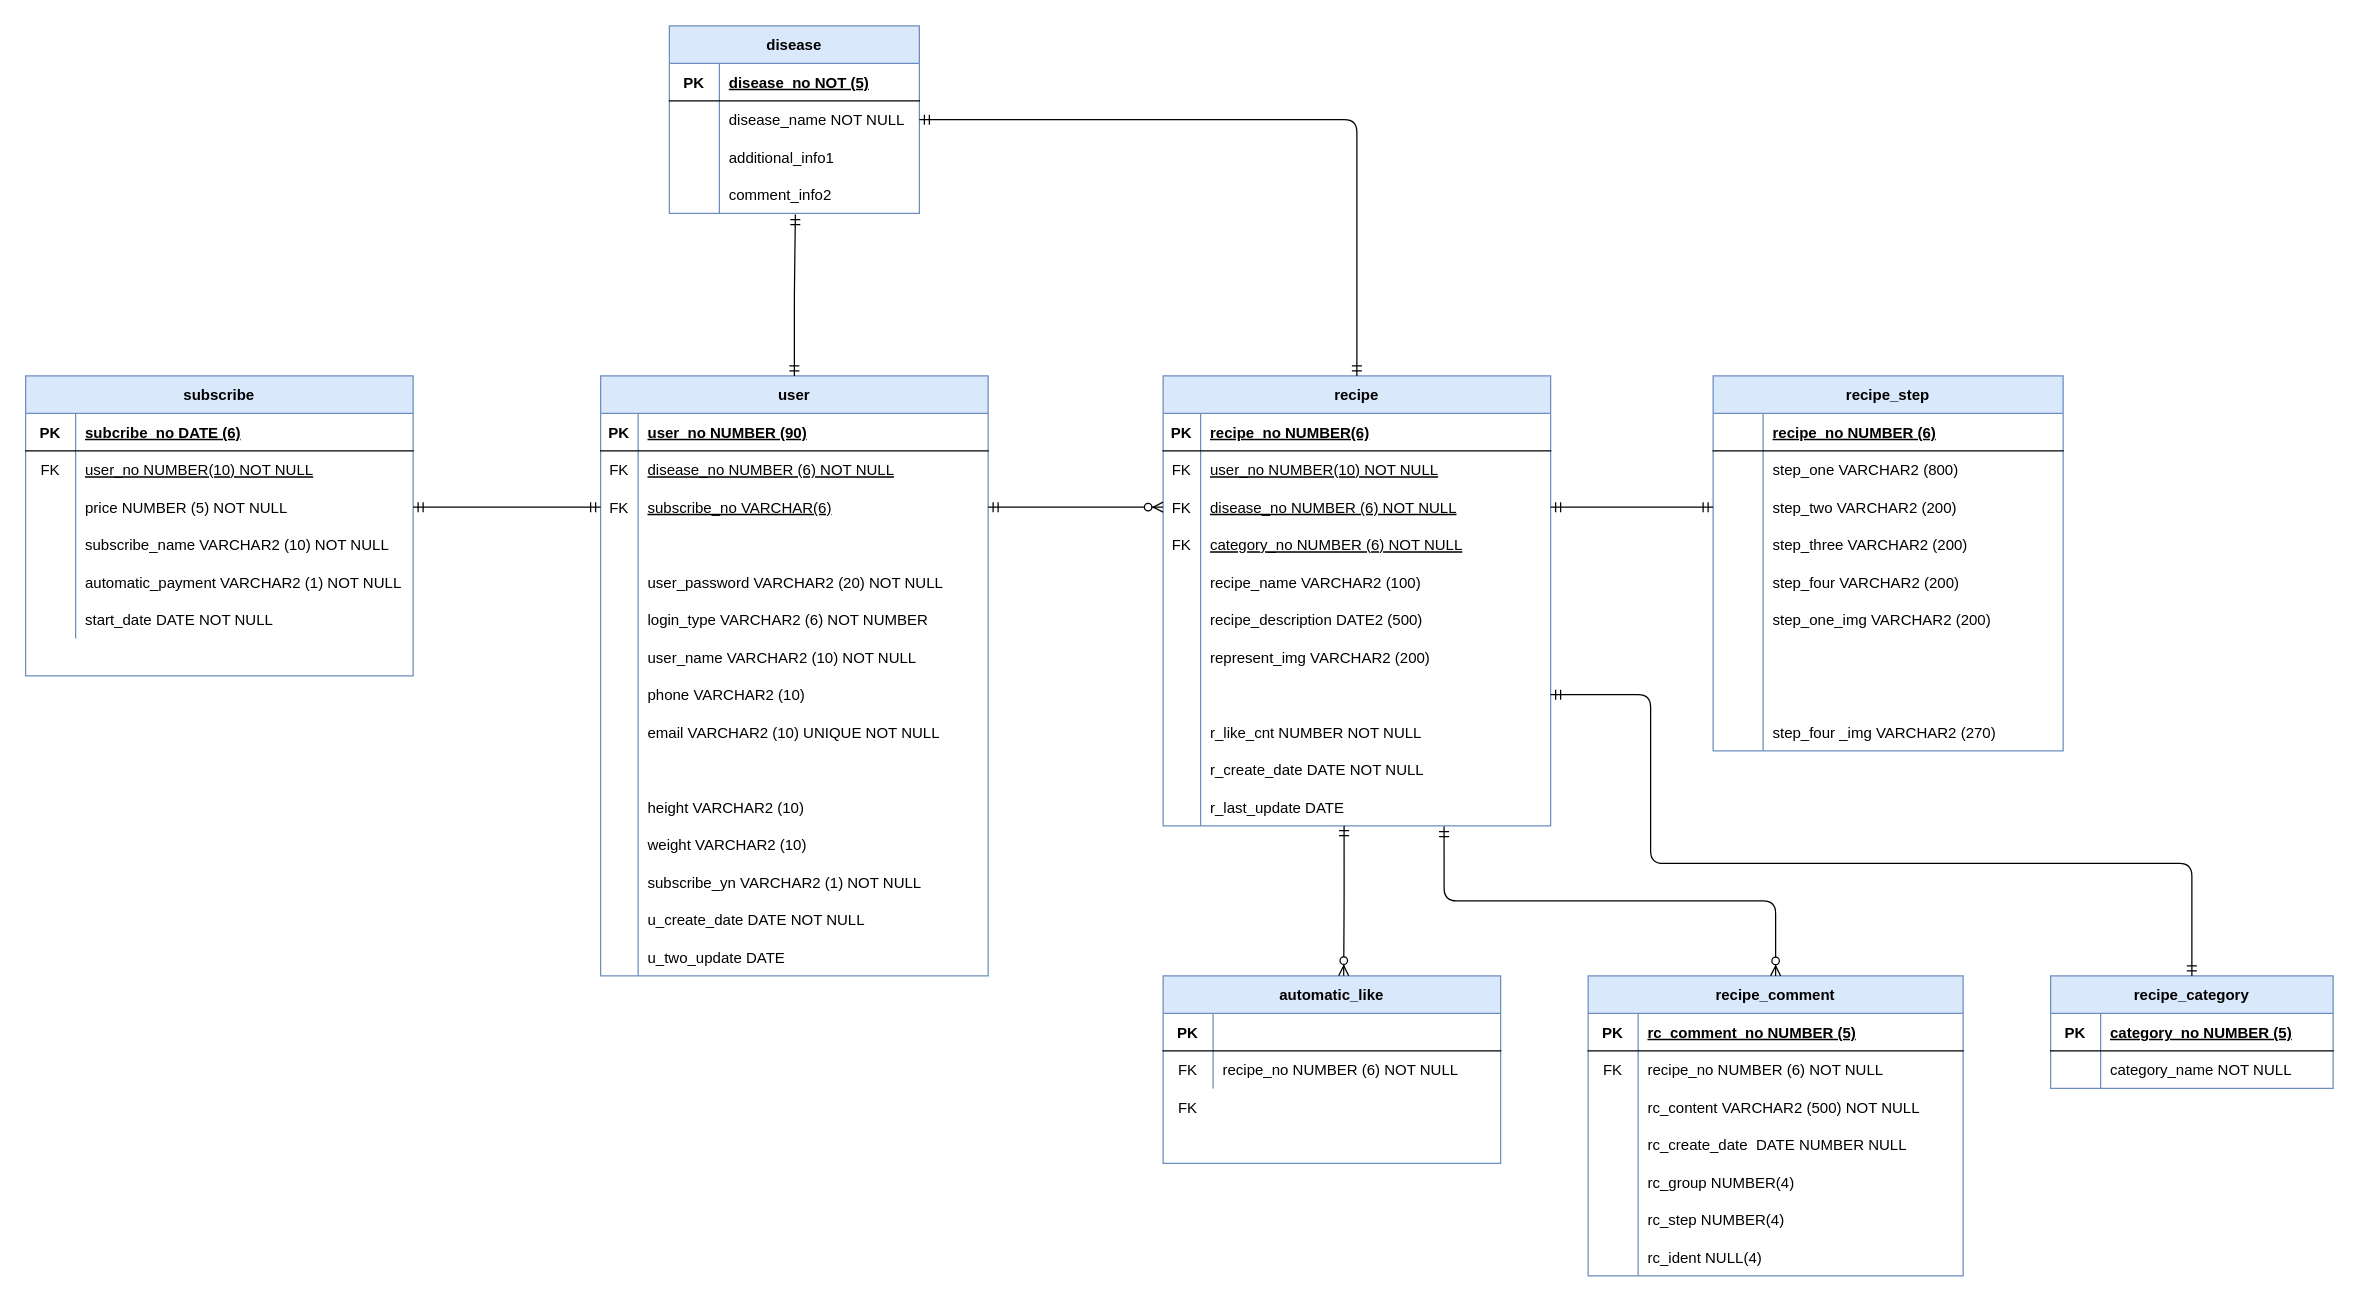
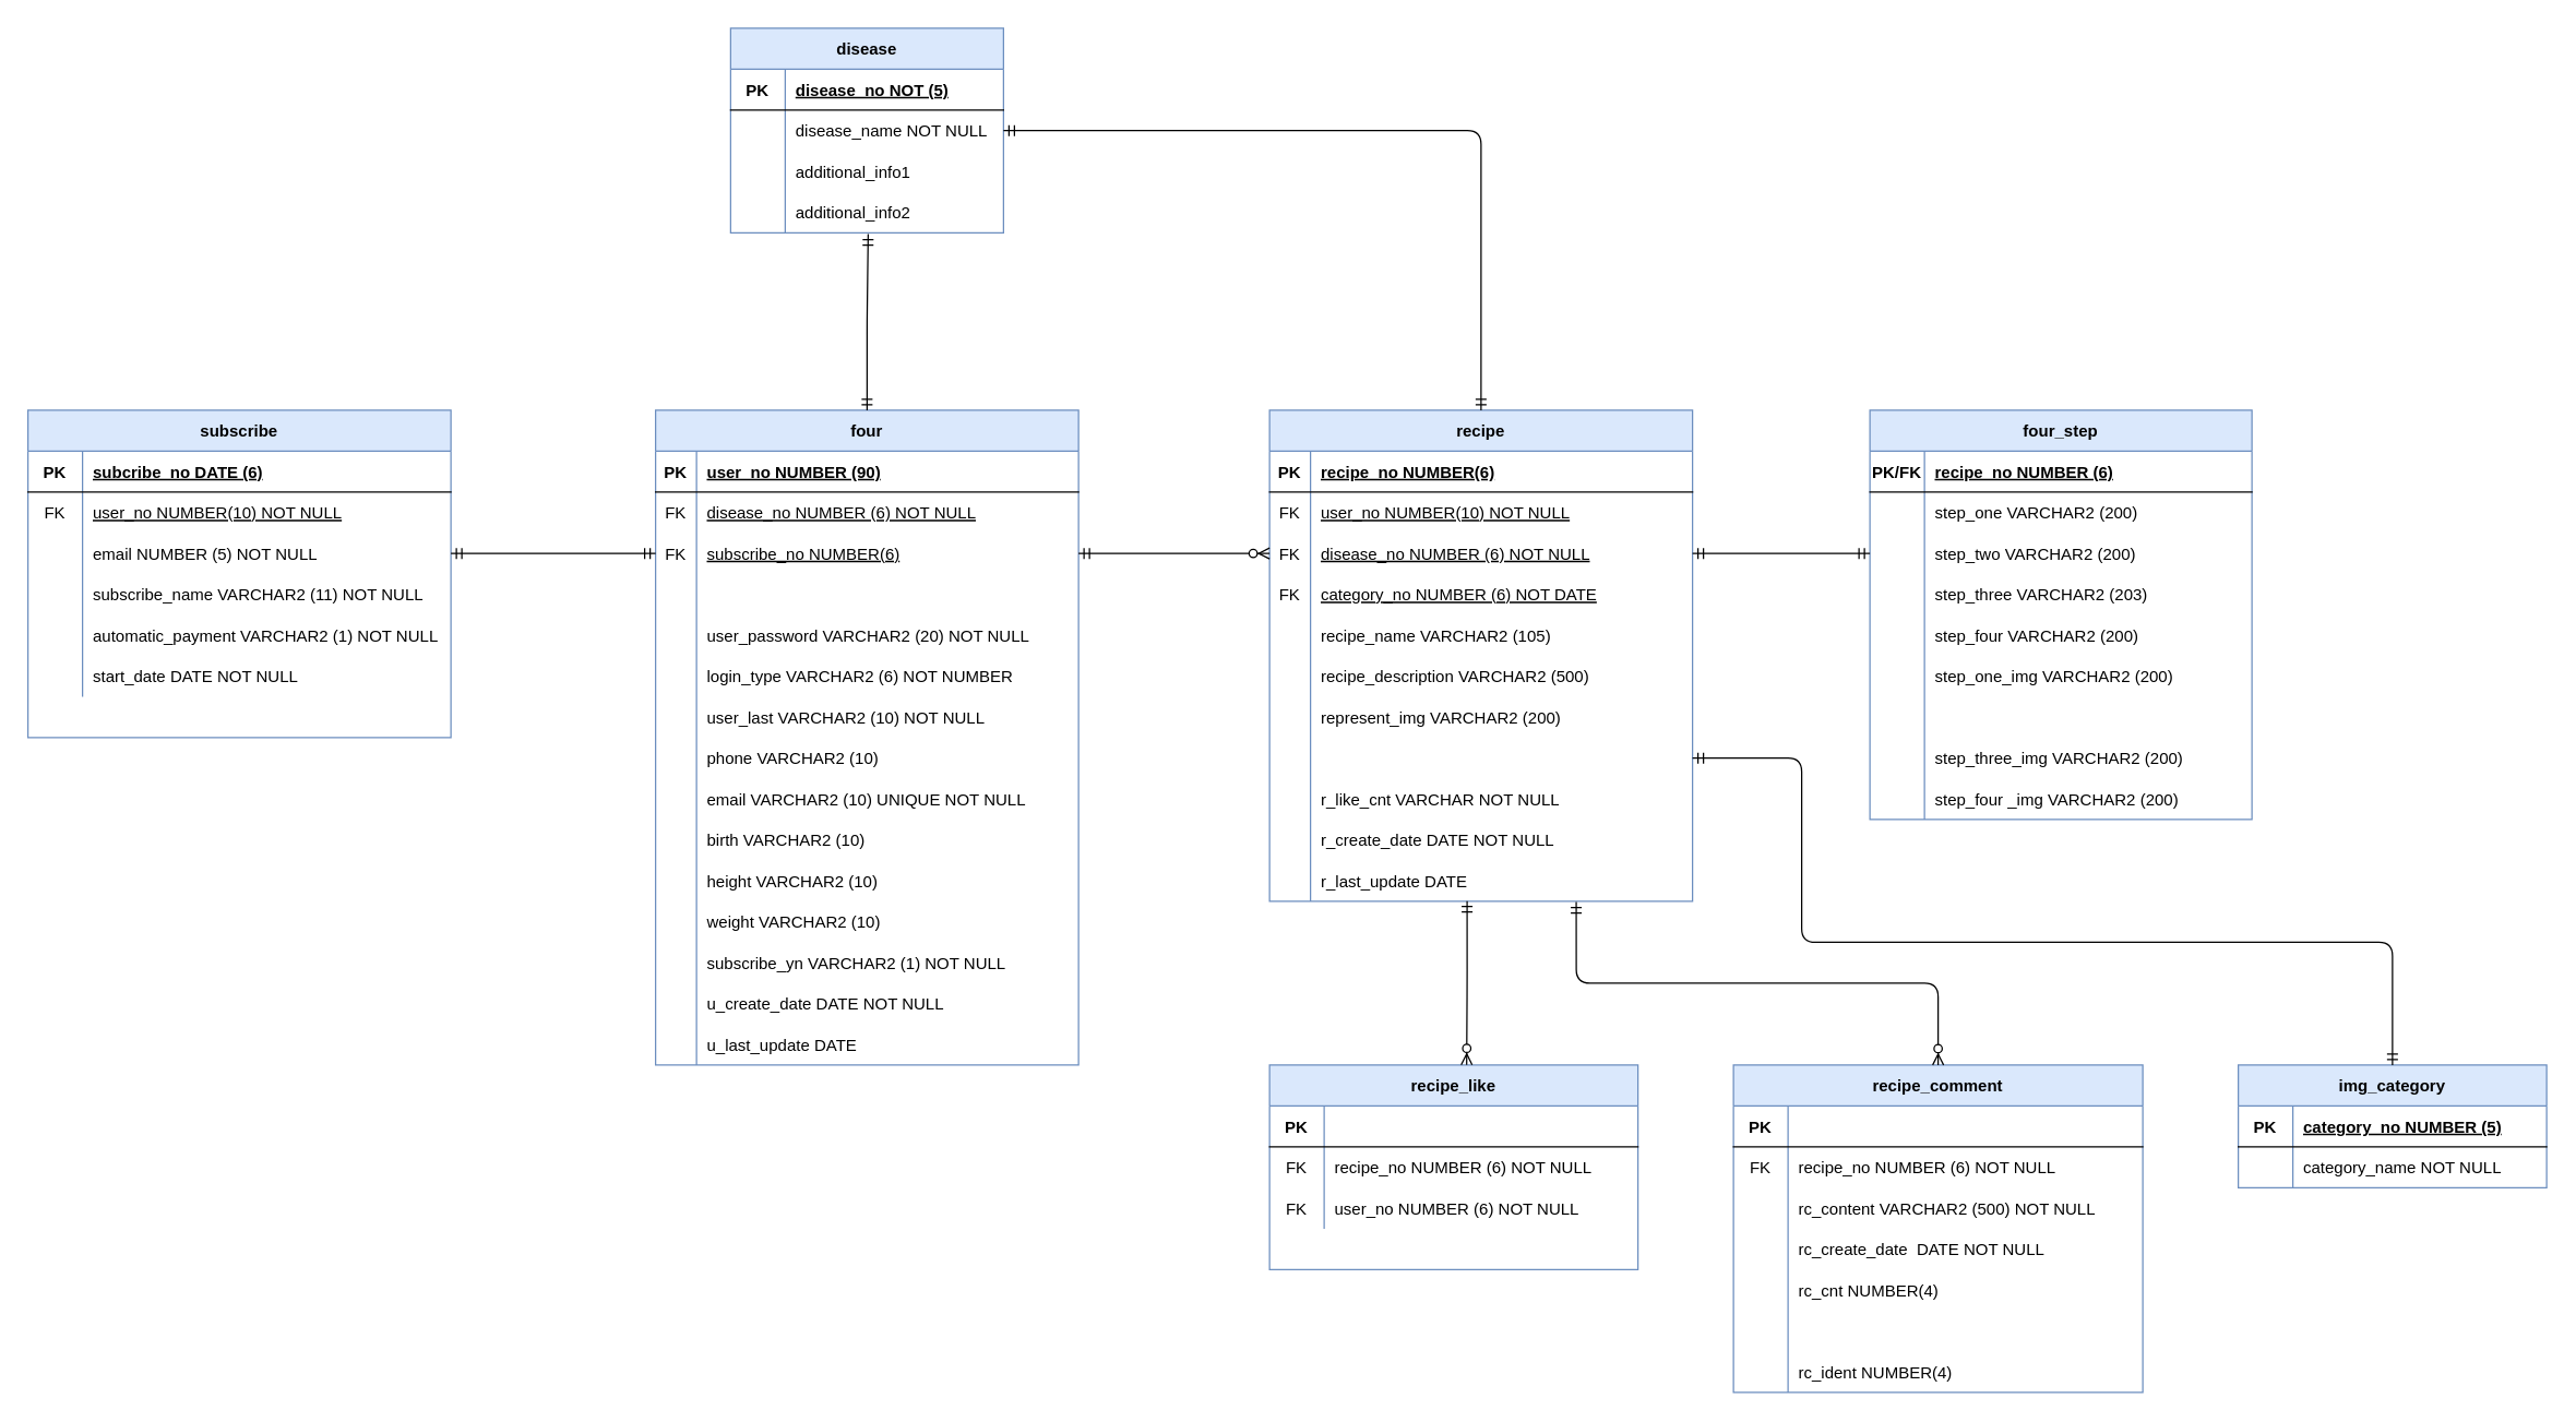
- <mxCell id="119" value="comment_info2" style="shape=partialRectangle;overflow=hidden;connectable=0;fillColor=none;top=0;left=0;bottom=0;right=0;align=left;spacingLeft=6;" parent="117" vertex="1"><mxGeometry x="40" width="160" height="30" as="geometry" /></mxCell>
+ <mxCell id="119" value="additional_info2" style="shape=partialRectangle;overflow=hidden;connectable=0;fillColor=none;top=0;left=0;bottom=0;right=0;align=left;spacingLeft=6;" parent="117" vertex="1"><mxGeometry x="40" width="160" height="30" as="geometry" /></mxCell>
- <mxCell id="2" value="user" style="shape=table;startSize=30;container=1;collapsible=1;childLayout=tableLayout;fixedRows=1;rowLines=0;fontStyle=1;align=center;resizeLast=1;fillColor=#dae8fc;strokeColor=#6c8ebf;" parent="1" vertex="1"><mxGeometry x="480" y="300" width="310" height="480" as="geometry" /></mxCell>
+ <mxCell id="2" value="four" style="shape=table;startSize=30;container=1;collapsible=1;childLayout=tableLayout;fixedRows=1;rowLines=0;fontStyle=1;align=center;resizeLast=1;fillColor=#dae8fc;strokeColor=#6c8ebf;" parent="1" vertex="1"><mxGeometry x="480" y="300" width="310" height="480" as="geometry" /></mxCell>
- <mxCell id="80" value="recipe_step" style="shape=table;startSize=30;container=1;collapsible=1;childLayout=tableLayout;fixedRows=1;rowLines=0;fontStyle=1;align=center;resizeLast=1;fillColor=#dae8fc;strokeColor=#6c8ebf;" parent="1" vertex="1"><mxGeometry x="1370" y="300" width="280" height="300" as="geometry" /></mxCell>
+ <mxCell id="80" value="four_step" style="shape=table;startSize=30;container=1;collapsible=1;childLayout=tableLayout;fixedRows=1;rowLines=0;fontStyle=1;align=center;resizeLast=1;fillColor=#dae8fc;strokeColor=#6c8ebf;" parent="1" vertex="1"><mxGeometry x="1370" y="300" width="280" height="300" as="geometry" /></mxCell>
+ <mxCell id="82" value="PK/FK" style="shape=partialRectangle;overflow=hidden;connectable=0;fillColor=none;top=0;left=0;bottom=0;right=0;fontStyle=1;" parent="81" vertex="1"><mxGeometry width="40" height="30" as="geometry" /></mxCell>
- <mxCell id="86" value="step_one VARCHAR2 (800)" style="shape=partialRectangle;overflow=hidden;connectable=0;fillColor=none;top=0;left=0;bottom=0;right=0;align=left;spacingLeft=6;" parent="84" vertex="1"><mxGeometry x="40" width="240" height="30" as="geometry" /></mxCell>
+ <mxCell id="86" value="step_one VARCHAR2 (200)" style="shape=partialRectangle;overflow=hidden;connectable=0;fillColor=none;top=0;left=0;bottom=0;right=0;align=left;spacingLeft=6;" parent="84" vertex="1"><mxGeometry x="40" width="240" height="30" as="geometry" /></mxCell>
- <mxCell id="129" value="price NUMBER (5) NOT NULL" style="shape=partialRectangle;overflow=hidden;connectable=0;fillColor=none;top=0;left=0;bottom=0;right=0;align=left;spacingLeft=6;" parent="127" vertex="1"><mxGeometry x="40" width="270" height="30" as="geometry" /></mxCell>
+ <mxCell id="129" value="email NUMBER (5) NOT NULL" style="shape=partialRectangle;overflow=hidden;connectable=0;fillColor=none;top=0;left=0;bottom=0;right=0;align=left;spacingLeft=6;" parent="127" vertex="1"><mxGeometry x="40" width="270" height="30" as="geometry" /></mxCell>
- <mxCell id="11" value="subscribe_no VARCHAR(6)" style="shape=partialRectangle;overflow=hidden;connectable=0;fillColor=none;top=0;left=0;bottom=0;right=0;align=left;spacingLeft=6;fontStyle=4" parent="9" vertex="1"><mxGeometry x="30" width="280" height="30" as="geometry" /></mxCell>
+ <mxCell id="11" value="subscribe_no NUMBER(6)" style="shape=partialRectangle;overflow=hidden;connectable=0;fillColor=none;top=0;left=0;bottom=0;right=0;align=left;spacingLeft=6;fontStyle=4" parent="9" vertex="1"><mxGeometry x="30" width="280" height="30" as="geometry" /></mxCell>
- <mxCell id="132" value="subscribe_name VARCHAR2 (10) NOT NULL" style="shape=partialRectangle;overflow=hidden;connectable=0;fillColor=none;top=0;left=0;bottom=0;right=0;align=left;spacingLeft=6;" parent="130" vertex="1"><mxGeometry x="40" width="270" height="30" as="geometry" /></mxCell>
+ <mxCell id="132" value="subscribe_name VARCHAR2 (11) NOT NULL" style="shape=partialRectangle;overflow=hidden;connectable=0;fillColor=none;top=0;left=0;bottom=0;right=0;align=left;spacingLeft=6;" parent="130" vertex="1"><mxGeometry x="40" width="270" height="30" as="geometry" /></mxCell>
- <mxCell id="59" value="category_no NUMBER (6) NOT NULL" style="shape=partialRectangle;overflow=hidden;connectable=0;fillColor=none;top=0;left=0;bottom=0;right=0;align=left;spacingLeft=6;fontStyle=4" parent="57" vertex="1"><mxGeometry x="30" width="280" height="30" as="geometry" /></mxCell>
+ <mxCell id="59" value="category_no NUMBER (6) NOT DATE" style="shape=partialRectangle;overflow=hidden;connectable=0;fillColor=none;top=0;left=0;bottom=0;right=0;align=left;spacingLeft=6;fontStyle=4" parent="57" vertex="1"><mxGeometry x="30" width="280" height="30" as="geometry" /></mxCell>
- <mxCell id="92" value="step_three VARCHAR2 (200)" style="shape=partialRectangle;overflow=hidden;connectable=0;fillColor=none;top=0;left=0;bottom=0;right=0;align=left;spacingLeft=6;" parent="90" vertex="1"><mxGeometry x="40" width="240" height="30" as="geometry" /></mxCell>
+ <mxCell id="92" value="step_three VARCHAR2 (203)" style="shape=partialRectangle;overflow=hidden;connectable=0;fillColor=none;top=0;left=0;bottom=0;right=0;align=left;spacingLeft=6;" parent="90" vertex="1"><mxGeometry x="40" width="240" height="30" as="geometry" /></mxCell>
- <mxCell id="62" value="recipe_name VARCHAR2 (100)" style="shape=partialRectangle;overflow=hidden;connectable=0;fillColor=none;top=0;left=0;bottom=0;right=0;align=left;spacingLeft=6;" parent="60" vertex="1"><mxGeometry x="30" width="280" height="30" as="geometry" /></mxCell>
+ <mxCell id="62" value="recipe_name VARCHAR2 (105)" style="shape=partialRectangle;overflow=hidden;connectable=0;fillColor=none;top=0;left=0;bottom=0;right=0;align=left;spacingLeft=6;" parent="60" vertex="1"><mxGeometry x="30" width="280" height="30" as="geometry" /></mxCell>
- <mxCell id="65" value="recipe_description DATE2 (500)" style="shape=partialRectangle;overflow=hidden;connectable=0;fillColor=none;top=0;left=0;bottom=0;right=0;align=left;spacingLeft=6;" parent="63" vertex="1"><mxGeometry x="30" width="280" height="30" as="geometry" /></mxCell>
+ <mxCell id="65" value="recipe_description VARCHAR2 (500)" style="shape=partialRectangle;overflow=hidden;connectable=0;fillColor=none;top=0;left=0;bottom=0;right=0;align=left;spacingLeft=6;" parent="63" vertex="1"><mxGeometry x="30" width="280" height="30" as="geometry" /></mxCell>
- <mxCell id="22" value="user_name VARCHAR2 (10) NOT NULL " style="shape=partialRectangle;overflow=hidden;connectable=0;fillColor=none;top=0;left=0;bottom=0;right=0;align=left;spacingLeft=6;" parent="20" vertex="1"><mxGeometry x="30" width="280" height="30" as="geometry" /></mxCell>
+ <mxCell id="22" value="user_last VARCHAR2 (10) NOT NULL " style="shape=partialRectangle;overflow=hidden;connectable=0;fillColor=none;top=0;left=0;bottom=0;right=0;align=left;spacingLeft=6;" parent="20" vertex="1"><mxGeometry x="30" width="280" height="30" as="geometry" /></mxCell>
+ <mxCell id="103" value="step_three_img VARCHAR2 (200)" style="shape=partialRectangle;overflow=hidden;connectable=0;fillColor=none;top=0;left=0;bottom=0;right=0;align=left;spacingLeft=6;" parent="101" vertex="1"><mxGeometry x="40" width="240" height="30" as="geometry" /></mxCell>
- <mxCell id="73" value="r_like_cnt NUMBER NOT NULL " style="shape=partialRectangle;overflow=hidden;connectable=0;fillColor=none;top=0;left=0;bottom=0;right=0;align=left;spacingLeft=6;" parent="71" vertex="1"><mxGeometry x="30" width="280" height="30" as="geometry" /></mxCell>
+ <mxCell id="73" value="r_like_cnt VARCHAR NOT NULL " style="shape=partialRectangle;overflow=hidden;connectable=0;fillColor=none;top=0;left=0;bottom=0;right=0;align=left;spacingLeft=6;" parent="71" vertex="1"><mxGeometry x="30" width="280" height="30" as="geometry" /></mxCell>
- <mxCell id="106" value="step_four _img VARCHAR2 (270)" style="shape=partialRectangle;overflow=hidden;connectable=0;fillColor=none;top=0;left=0;bottom=0;right=0;align=left;spacingLeft=6;" parent="104" vertex="1"><mxGeometry x="40" width="240" height="30" as="geometry" /></mxCell>
+ <mxCell id="106" value="step_four _img VARCHAR2 (200)" style="shape=partialRectangle;overflow=hidden;connectable=0;fillColor=none;top=0;left=0;bottom=0;right=0;align=left;spacingLeft=6;" parent="104" vertex="1"><mxGeometry x="40" width="240" height="30" as="geometry" /></mxCell>
+ <mxCell id="31" value="birth VARCHAR2 (10)" style="shape=partialRectangle;overflow=hidden;connectable=0;fillColor=none;top=0;left=0;bottom=0;right=0;align=left;spacingLeft=6;" parent="29" vertex="1"><mxGeometry x="30" width="280" height="30" as="geometry" /></mxCell>
- <mxCell id="46" value="u_two_update DATE " style="shape=partialRectangle;overflow=hidden;connectable=0;fillColor=none;top=0;left=0;bottom=0;right=0;align=left;spacingLeft=6;" parent="44" vertex="1"><mxGeometry x="30" width="280" height="30" as="geometry" /></mxCell>
+ <mxCell id="46" value="u_last_update DATE " style="shape=partialRectangle;overflow=hidden;connectable=0;fillColor=none;top=0;left=0;bottom=0;right=0;align=left;spacingLeft=6;" parent="44" vertex="1"><mxGeometry x="30" width="280" height="30" as="geometry" /></mxCell>
- <mxCell id="170" value="automatic_like" style="shape=table;startSize=30;container=1;collapsible=1;childLayout=tableLayout;fixedRows=1;rowLines=0;fontStyle=1;align=center;resizeLast=1;fillColor=#dae8fc;strokeColor=#6c8ebf;" parent="1" vertex="1"><mxGeometry x="930" y="780" width="270" height="150" as="geometry" /></mxCell>
+ <mxCell id="170" value="recipe_like" style="shape=table;startSize=30;container=1;collapsible=1;childLayout=tableLayout;fixedRows=1;rowLines=0;fontStyle=1;align=center;resizeLast=1;fillColor=#dae8fc;strokeColor=#6c8ebf;" parent="1" vertex="1"><mxGeometry x="930" y="780" width="270" height="150" as="geometry" /></mxCell>
- <mxCell id="141" value="recipe_category" style="shape=table;startSize=30;container=1;collapsible=1;childLayout=tableLayout;fixedRows=1;rowLines=0;fontStyle=1;align=center;resizeLast=1;fillColor=#dae8fc;strokeColor=#6c8ebf;" parent="1" vertex="1"><mxGeometry x="1640" y="780" width="226" height="90" as="geometry" /></mxCell>
+ <mxCell id="141" value="img_category" style="shape=table;startSize=30;container=1;collapsible=1;childLayout=tableLayout;fixedRows=1;rowLines=0;fontStyle=1;align=center;resizeLast=1;fillColor=#dae8fc;strokeColor=#6c8ebf;" parent="1" vertex="1"><mxGeometry x="1640" y="780" width="226" height="90" as="geometry" /></mxCell>
- <mxCell id="151" value="rc_comment_no NUMBER (5)" style="shape=partialRectangle;overflow=hidden;connectable=0;fillColor=none;top=0;left=0;bottom=0;right=0;align=left;spacingLeft=6;fontStyle=5;" parent="149" vertex="1"><mxGeometry x="40" width="260" height="30" as="geometry" /></mxCell>
+ <mxCell id="178" value="user_no NUMBER (6) NOT NULL" style="shape=partialRectangle;overflow=hidden;connectable=0;fillColor=none;top=0;left=0;bottom=0;right=0;align=left;spacingLeft=6;" parent="176" vertex="1"><mxGeometry x="40" width="230" height="30" as="geometry" /></mxCell>
- <mxCell id="160" value="rc_create_date  DATE NUMBER NULL" style="shape=partialRectangle;overflow=hidden;connectable=0;fillColor=none;top=0;left=0;bottom=0;right=0;align=left;spacingLeft=6;" vertex="1" parent="158"><mxGeometry x="40" width="260" height="30" as="geometry" /></mxCell>
+ <mxCell id="160" value="rc_create_date  DATE NOT NULL" style="shape=partialRectangle;overflow=hidden;connectable=0;fillColor=none;top=0;left=0;bottom=0;right=0;align=left;spacingLeft=6;" vertex="1" parent="158"><mxGeometry x="40" width="260" height="30" as="geometry" /></mxCell>
- <mxCell id="163" value="rc_group NUMBER(4) " style="shape=partialRectangle;overflow=hidden;connectable=0;fillColor=none;top=0;left=0;bottom=0;right=0;align=left;spacingLeft=6;" vertex="1" parent="161"><mxGeometry x="40" width="260" height="30" as="geometry" /></mxCell>
+ <mxCell id="163" value="rc_cnt NUMBER(4) " style="shape=partialRectangle;overflow=hidden;connectable=0;fillColor=none;top=0;left=0;bottom=0;right=0;align=left;spacingLeft=6;" vertex="1" parent="161"><mxGeometry x="40" width="260" height="30" as="geometry" /></mxCell>
- <mxCell id="166" value="rc_step NUMBER(4) " style="shape=partialRectangle;overflow=hidden;connectable=0;fillColor=none;top=0;left=0;bottom=0;right=0;align=left;spacingLeft=6;" vertex="1" parent="164"><mxGeometry x="40" width="260" height="30" as="geometry" /></mxCell>
- <mxCell id="169" value="rc_ident NULL(4) " style="shape=partialRectangle;overflow=hidden;connectable=0;fillColor=none;top=0;left=0;bottom=0;right=0;align=left;spacingLeft=6;" vertex="1" parent="167"><mxGeometry x="40" width="260" height="30" as="geometry" /></mxCell>
+ <mxCell id="169" value="rc_ident NUMBER(4) " style="shape=partialRectangle;overflow=hidden;connectable=0;fillColor=none;top=0;left=0;bottom=0;right=0;align=left;spacingLeft=6;" vertex="1" parent="167"><mxGeometry x="40" width="260" height="30" as="geometry" /></mxCell>
